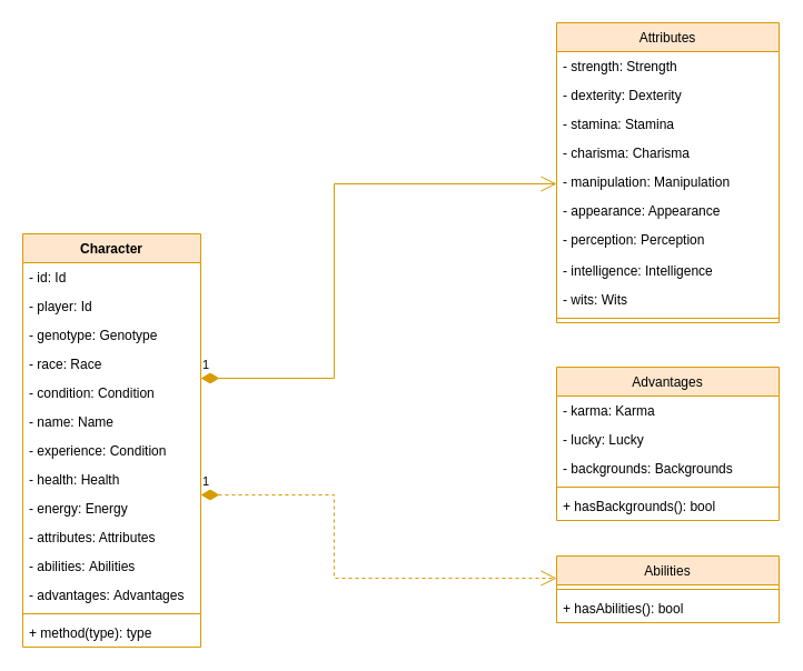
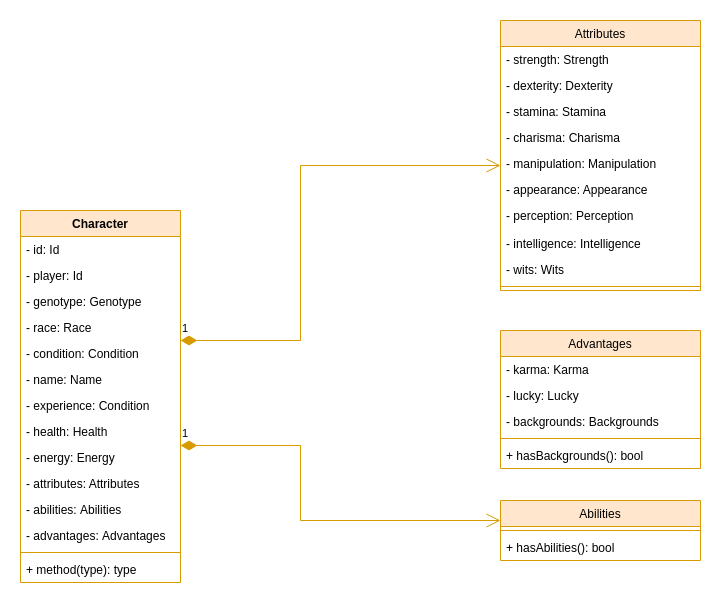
- <mxCell id="38" value="1" style="endArrow=open;html=1;endSize=12;startArrow=diamondThin;startSize=14;startFill=1;edgeStyle=orthogonalEdgeStyle;align=left;verticalAlign=bottom;rounded=0;fillColor=#ffe6cc;strokeColor=#d79b00;dashed=1;" edge="1" parent="1" source="16" target="2"><mxGeometry x="-1" y="3" relative="1" as="geometry"><mxPoint x="340" y="565" as="sourcePoint" /><mxPoint x="535" y="565" as="targetPoint" /><Array as="points"><mxPoint x="300" y="445" /><mxPoint x="300" y="520" /></Array></mxGeometry></mxCell>
+ <mxCell id="38" value="1" style="endArrow=open;html=1;endSize=12;startArrow=diamondThin;startSize=14;startFill=1;edgeStyle=orthogonalEdgeStyle;align=left;verticalAlign=bottom;rounded=0;fillColor=#ffe6cc;strokeColor=#d79b00;" edge="1" parent="1" source="16" target="2"><mxGeometry x="-1" y="3" relative="1" as="geometry"><mxPoint x="340" y="565" as="sourcePoint" /><mxPoint x="535" y="565" as="targetPoint" /><Array as="points"><mxPoint x="300" y="445" /><mxPoint x="300" y="520" /></Array></mxGeometry></mxCell>
